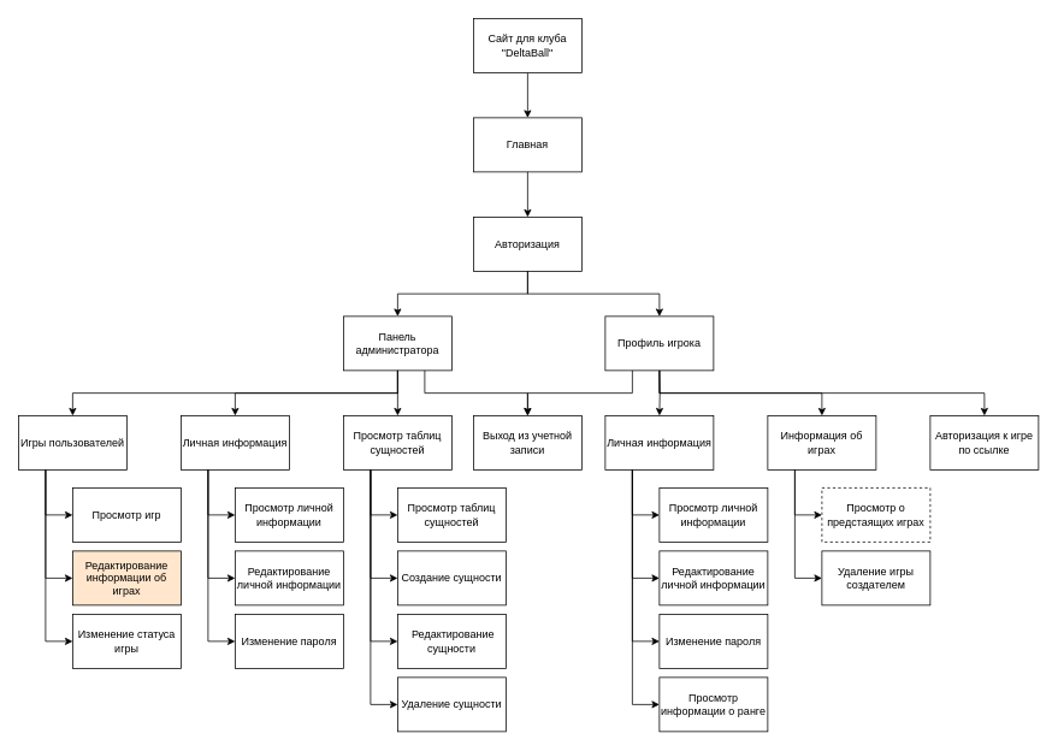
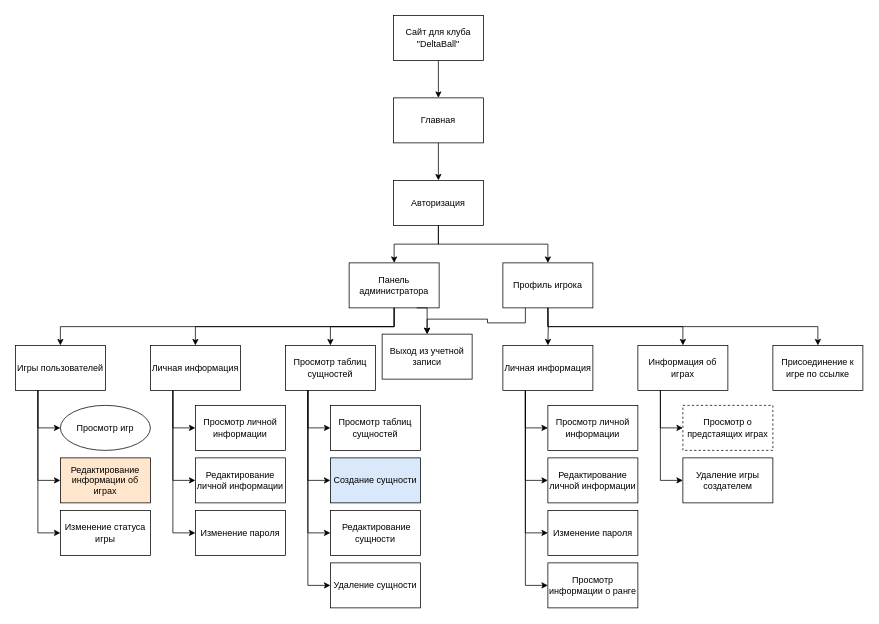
- <mxCell id="8" value="Панель администратора" style="whiteSpace=wrap;html=1;rounded=0;" parent="1" vertex="1"><mxGeometry x="380" y="350" width="120" height="60" as="geometry" /></mxCell>
+ <mxCell id="8" value="Панель администратора" style="whiteSpace=wrap;html=1;rounded=0;" parent="1" vertex="1"><mxGeometry x="465" y="350" width="120" height="60" as="geometry" /></mxCell>
- <mxCell id="12" value="Выход из учетной записи" style="rounded=0;whiteSpace=wrap;html=1;" parent="1" vertex="1"><mxGeometry x="524" y="460" width="120" height="60" as="geometry" /></mxCell>
+ <mxCell id="12" value="Выход из учетной записи" style="rounded=0;whiteSpace=wrap;html=1;" parent="1" vertex="1"><mxGeometry x="509" y="445" width="120" height="60" as="geometry" /></mxCell>
- <mxCell id="54" value="Авторизация к игре по ссылке" style="rounded=0;whiteSpace=wrap;html=1;" parent="1" vertex="1"><mxGeometry x="1030" y="460" width="120" height="60" as="geometry" /></mxCell>
+ <mxCell id="54" value="Присоединение к игре по ссылке" style="rounded=0;whiteSpace=wrap;html=1;" parent="1" vertex="1"><mxGeometry x="1030" y="460" width="120" height="60" as="geometry" /></mxCell>
- <mxCell id="31" value="Просмотр игр" style="rounded=0;whiteSpace=wrap;html=1;" parent="1" vertex="1"><mxGeometry x="80" y="540" width="120" height="60" as="geometry" /></mxCell>
+ <mxCell id="31" value="Просмотр игр" style="ellipse;whiteSpace=wrap;html=1;" parent="1" vertex="1"><mxGeometry x="80" y="540" width="120" height="60" as="geometry" /></mxCell>
- <mxCell id="19" value="Создание сущности" style="rounded=0;whiteSpace=wrap;html=1;" parent="1" vertex="1"><mxGeometry x="440" y="610" width="120" height="60" as="geometry" /></mxCell>
+ <mxCell id="19" value="Создание сущности" style="rounded=0;whiteSpace=wrap;html=1;fillColor=#dae8fc;" parent="1" vertex="1"><mxGeometry x="440" y="610" width="120" height="60" as="geometry" /></mxCell>
